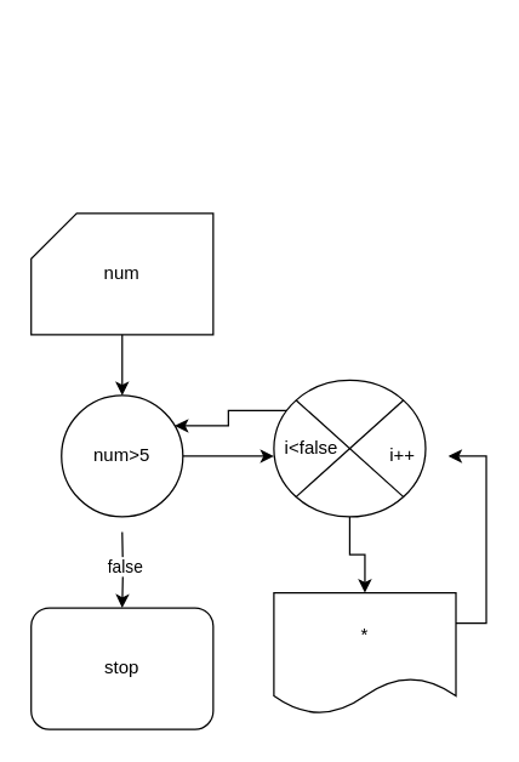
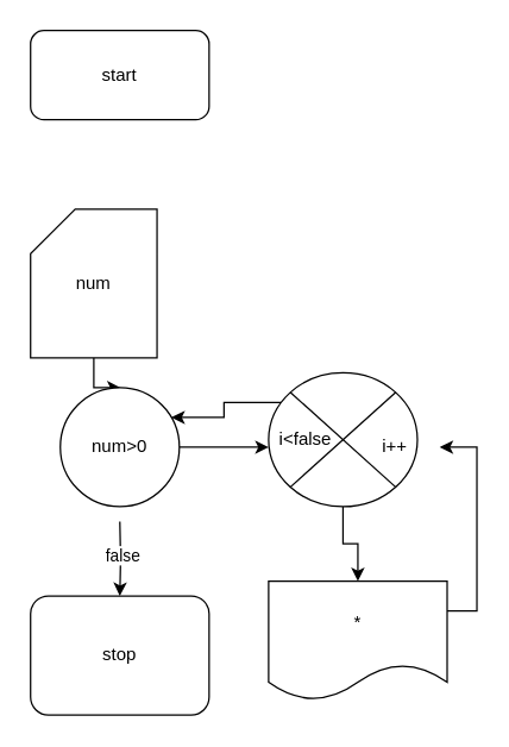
+ <mxCell id="2" value="start" style="rounded=1;whiteSpace=wrap;html=1;" parent="1" vertex="1"><mxGeometry x="20" y="20" width="120" height="60" as="geometry" /></mxCell>
- <mxCell id="4" value="num" style="shape=card;whiteSpace=wrap;html=1;" parent="1" vertex="1"><mxGeometry x="20" y="140" width="120" height="80" as="geometry" /></mxCell>
+ <mxCell id="4" value="num" style="shape=card;whiteSpace=wrap;html=1;" parent="1" vertex="1"><mxGeometry x="20" y="140" width="85" height="100" as="geometry" /></mxCell>
- <mxCell id="9" value="num&amp;gt;5" style="ellipse;whiteSpace=wrap;html=1;aspect=fixed;" parent="1" vertex="1"><mxGeometry x="40" y="260" width="80" height="80" as="geometry" /></mxCell>
+ <mxCell id="9" value="num&amp;gt;0" style="ellipse;whiteSpace=wrap;html=1;aspect=fixed;" parent="1" vertex="1"><mxGeometry x="40" y="260" width="80" height="80" as="geometry" /></mxCell>
